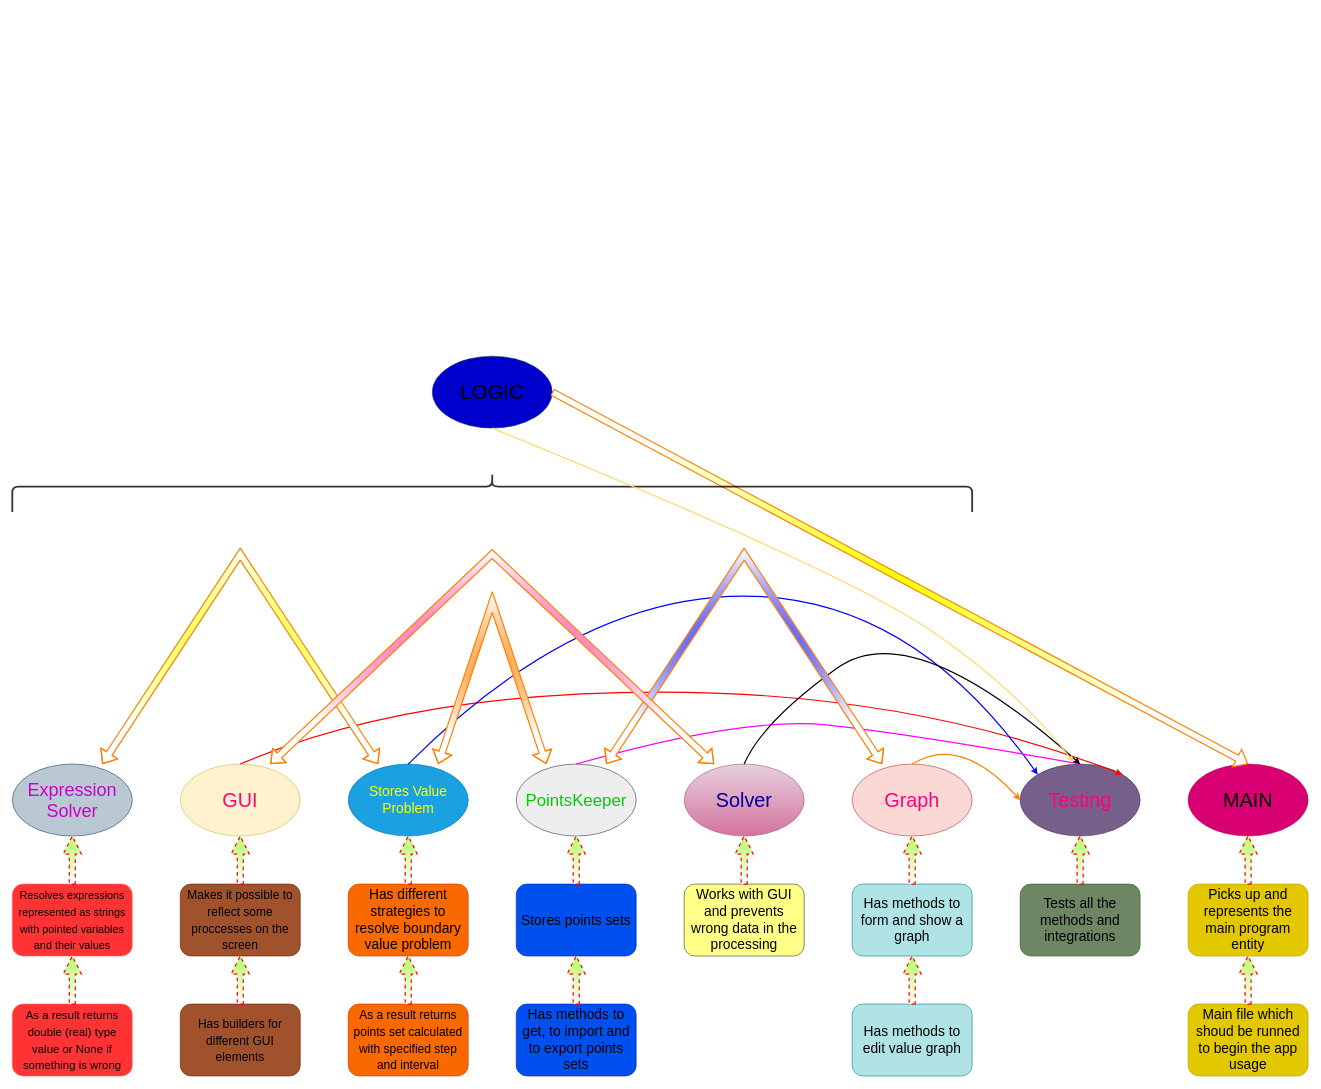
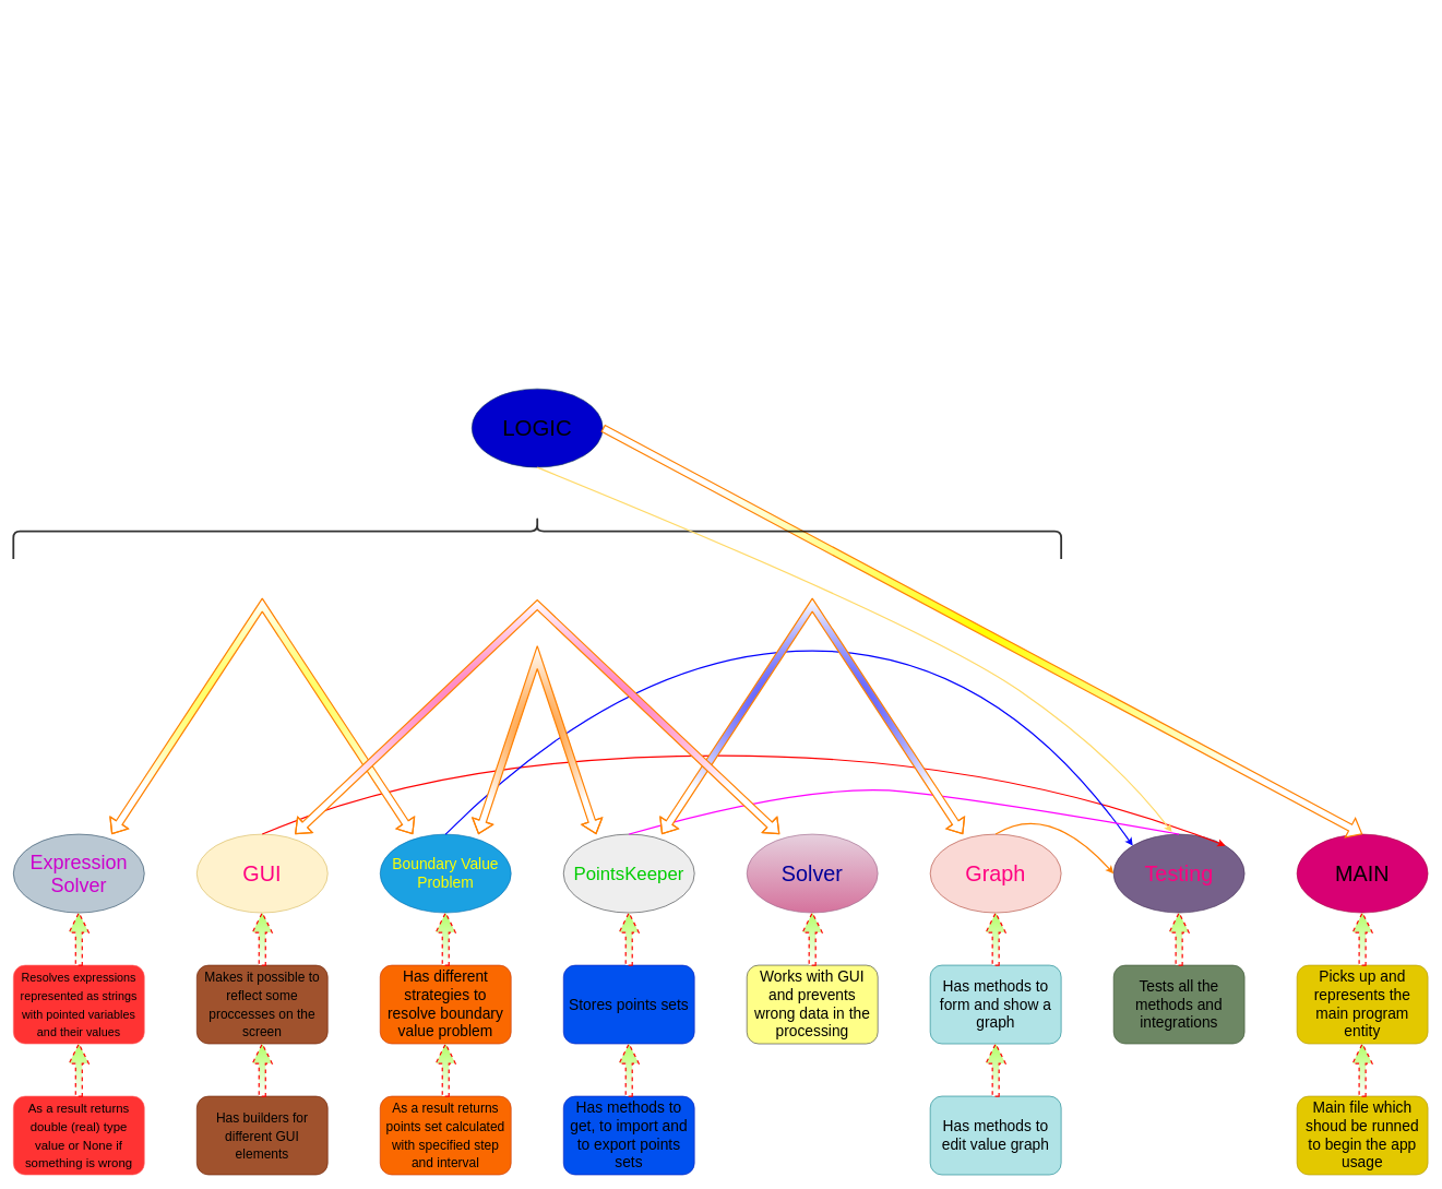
- <mxCell id="63" value="" style="curved=1;endArrow=classic;html=1;rounded=0;shadow=0;sketch=0;fontSize=19;fontColor=#CC00CC;sourcePerimeterSpacing=4;targetPerimeterSpacing=4;strokeColor=#000000;strokeWidth=2;fillColor=#B3FF66;gradientColor=#ffffff;exitX=0.5;exitY=0;exitDx=0;exitDy=0;entryX=0.5;entryY=0;entryDx=0;entryDy=0;" edge="1" parent="1" source="9" target="3"><mxGeometry width="50" height="50" relative="1" as="geometry"><mxPoint x="970" y="1283" as="sourcePoint" /><mxPoint x="1810" y="1283" as="targetPoint" /><Array as="points"><mxPoint x="1270" y="1203" /><mxPoint x="1520" y="1023" /></Array></mxGeometry></mxCell>
- <mxCell id="15" value="&lt;font style=&quot;font-size: 23px&quot; color=&quot;#ffff00&quot;&gt;Stores Value Problem&lt;/font&gt;" style="text;html=1;align=center;verticalAlign=middle;whiteSpace=wrap;rounded=0;" vertex="1" parent="1"><mxGeometry x="580" y="1273" width="200" height="120" as="geometry" /></mxCell>
+ <mxCell id="15" value="&lt;font style=&quot;font-size: 23px&quot; color=&quot;#ffff00&quot;&gt;Boundary Value Problem&lt;/font&gt;" style="text;html=1;align=center;verticalAlign=middle;whiteSpace=wrap;rounded=0;" vertex="1" parent="1"><mxGeometry x="580" y="1273" width="200" height="120" as="geometry" /></mxCell>
